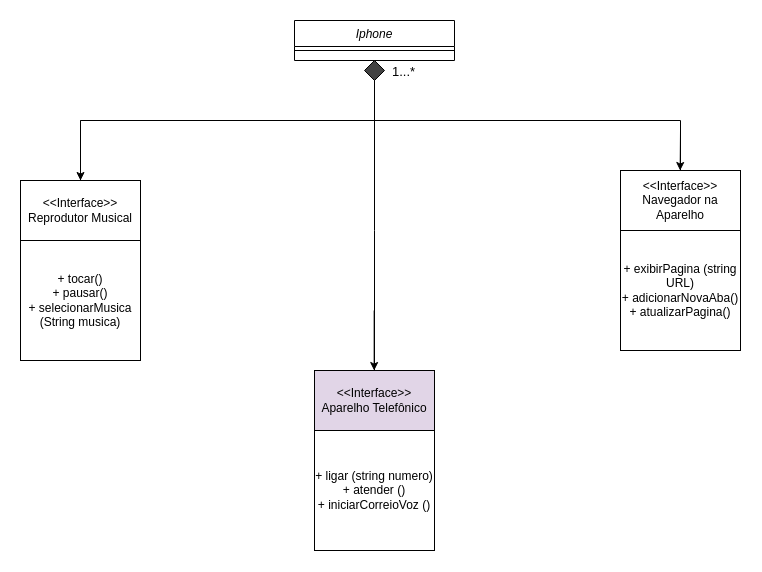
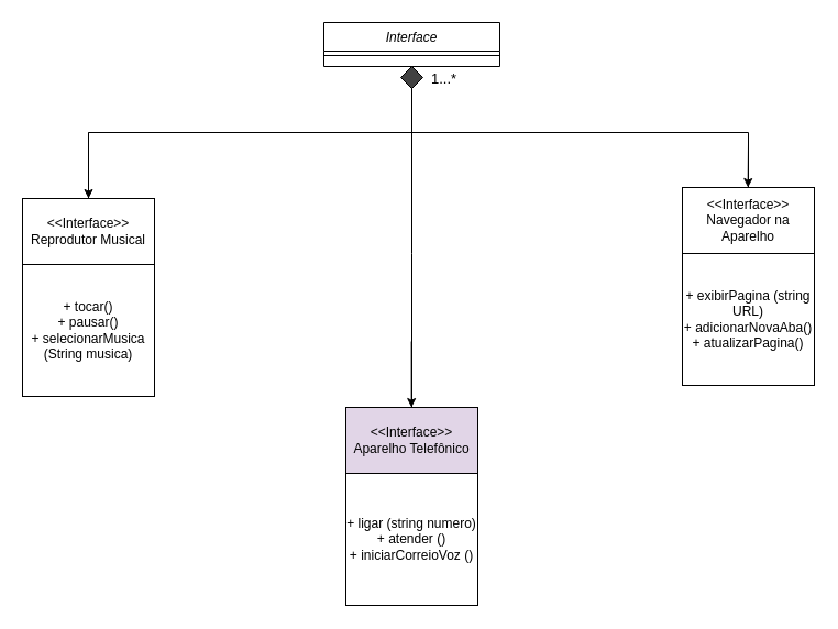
- <mxCell id="2" value="Iphone" style="swimlane;fontStyle=2;align=center;verticalAlign=top;childLayout=stackLayout;horizontal=1;startSize=26;horizontalStack=0;resizeParent=1;resizeLast=0;collapsible=1;marginBottom=0;rounded=0;shadow=0;strokeWidth=1;" parent="1" vertex="1"><mxGeometry x="294" y="20" width="160" height="40" as="geometry"><mxRectangle x="230" y="140" width="160" height="26" as="alternateBounds" /></mxGeometry></mxCell>
+ <mxCell id="2" value="Interface" style="swimlane;fontStyle=2;align=center;verticalAlign=top;childLayout=stackLayout;horizontal=1;startSize=26;horizontalStack=0;resizeParent=1;resizeLast=0;collapsible=1;marginBottom=0;rounded=0;shadow=0;strokeWidth=1;" parent="1" vertex="1"><mxGeometry x="294" y="20" width="160" height="40" as="geometry"><mxRectangle x="230" y="140" width="160" height="26" as="alternateBounds" /></mxGeometry></mxCell>
